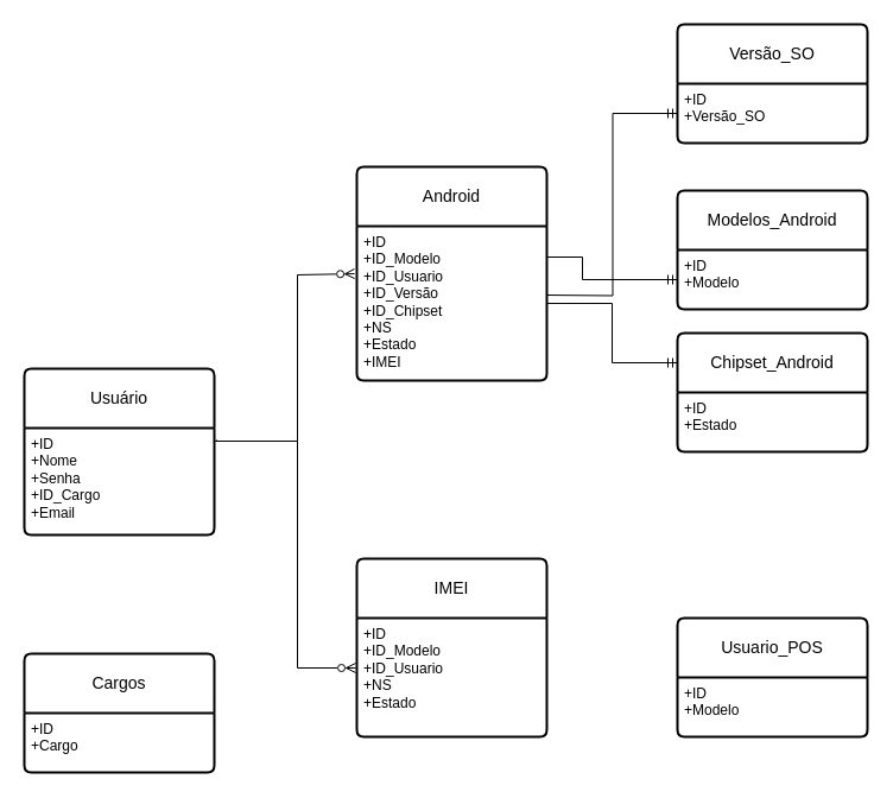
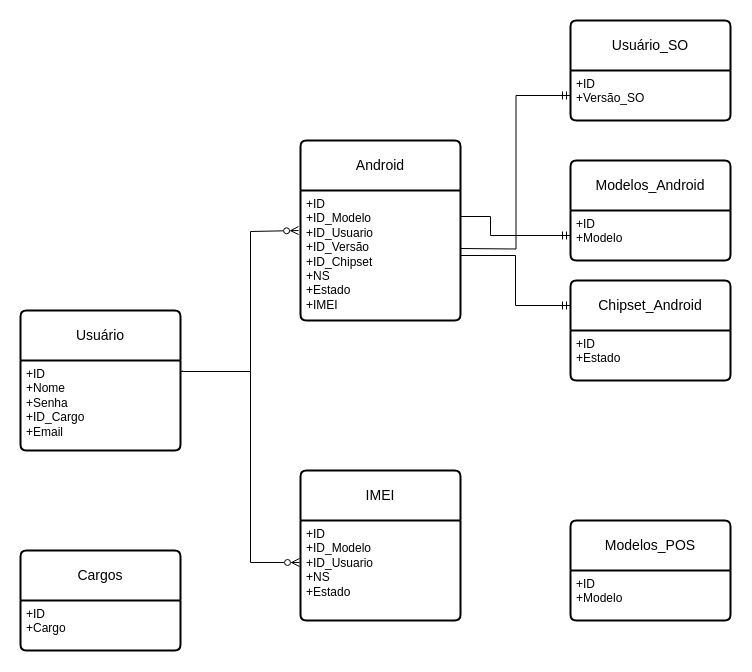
- <mxCell id="17" value="Versão_SO" style="swimlane;childLayout=stackLayout;horizontal=1;startSize=50;horizontalStack=0;rounded=1;fontSize=14;fontStyle=0;strokeWidth=2;resizeParent=0;resizeLast=1;shadow=0;dashed=0;align=center;arcSize=4;whiteSpace=wrap;html=1;" vertex="1" parent="1"><mxGeometry x="570" y="20" width="160" height="100" as="geometry" /></mxCell>
+ <mxCell id="17" value="Usuário_SO" style="swimlane;childLayout=stackLayout;horizontal=1;startSize=50;horizontalStack=0;rounded=1;fontSize=14;fontStyle=0;strokeWidth=2;resizeParent=0;resizeLast=1;shadow=0;dashed=0;align=center;arcSize=4;whiteSpace=wrap;html=1;" vertex="1" parent="1"><mxGeometry x="570" y="20" width="160" height="100" as="geometry" /></mxCell>
- <mxCell id="12" value="Usuario_POS" style="swimlane;childLayout=stackLayout;horizontal=1;startSize=50;horizontalStack=0;rounded=1;fontSize=14;fontStyle=0;strokeWidth=2;resizeParent=0;resizeLast=1;shadow=0;dashed=0;align=center;arcSize=4;whiteSpace=wrap;html=1;" vertex="1" parent="1"><mxGeometry x="570" y="520" width="160" height="100" as="geometry" /></mxCell>
+ <mxCell id="12" value="Modelos_POS" style="swimlane;childLayout=stackLayout;horizontal=1;startSize=50;horizontalStack=0;rounded=1;fontSize=14;fontStyle=0;strokeWidth=2;resizeParent=0;resizeLast=1;shadow=0;dashed=0;align=center;arcSize=4;whiteSpace=wrap;html=1;" vertex="1" parent="1"><mxGeometry x="570" y="520" width="160" height="100" as="geometry" /></mxCell>
